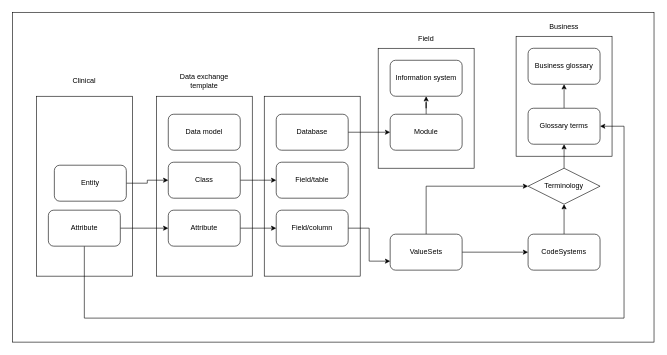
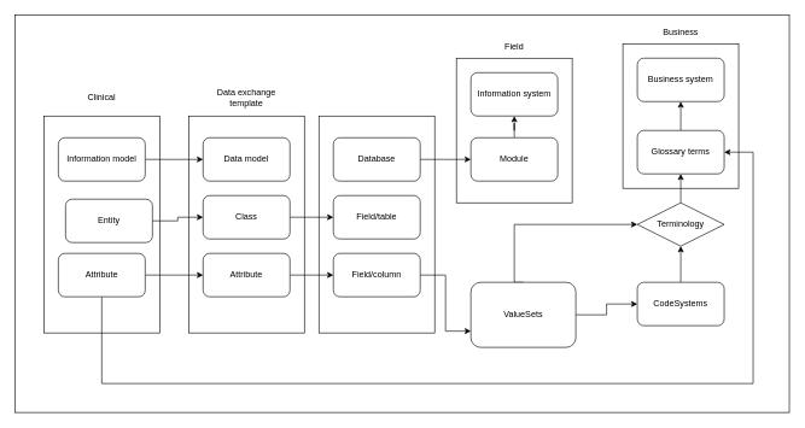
- <mxCell id="35" value="Business glossary" style="rounded=1;whiteSpace=wrap;html=1;" vertex="1" parent="1"><mxGeometry x="880" y="80" width="120" height="60" as="geometry" /></mxCell>
+ <mxCell id="35" value="Business system" style="rounded=1;whiteSpace=wrap;html=1;" vertex="1" parent="1"><mxGeometry x="880" y="80" width="120" height="60" as="geometry" /></mxCell>
+ <mxCell id="20" value="Information model" style="rounded=1;whiteSpace=wrap;html=1;" vertex="1" parent="1"><mxGeometry x="80" y="190" width="120" height="60" as="geometry" /></mxCell>
+ <mxCell id="19" style="edgeStyle=orthogonalEdgeStyle;rounded=0;orthogonalLoop=1;jettySize=auto;html=1;entryX=0;entryY=0.5;entryDx=0;entryDy=0;" edge="1" parent="1" source="20" target="7"><mxGeometry relative="1" as="geometry" /></mxCell>
- <mxCell id="40" value="ValueSets" style="rounded=1;whiteSpace=wrap;html=1;" vertex="1" parent="1"><mxGeometry x="650" y="390" width="120" height="60" as="geometry" /></mxCell>
+ <mxCell id="40" value="ValueSets" style="rounded=1;whiteSpace=wrap;html=1;" vertex="1" parent="1"><mxGeometry x="650" y="390" width="145" height="90" as="geometry" /></mxCell>
